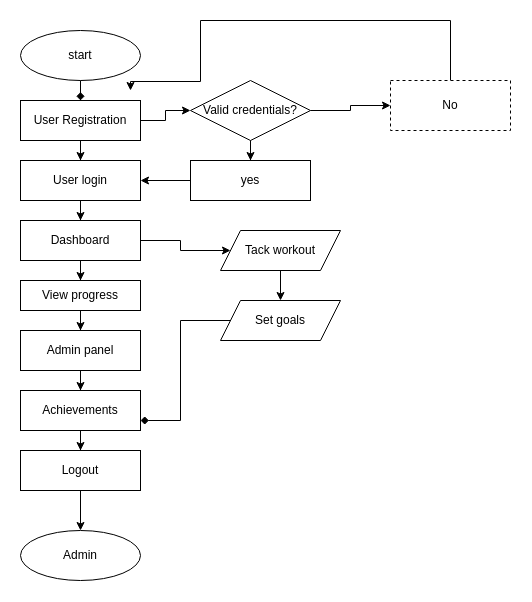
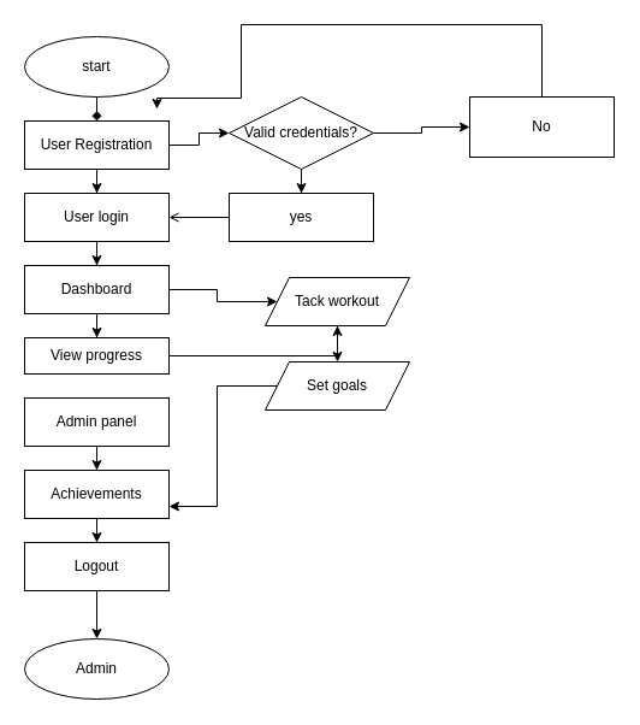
- <mxCell id="28" value="No" style="whiteSpace=wrap;html=1;dashed=1;" vertex="1" parent="1"><mxGeometry x="390" y="80" width="120" height="50" as="geometry" /></mxCell>
+ <mxCell id="28" value="No" style="whiteSpace=wrap;html=1;" vertex="1" parent="1"><mxGeometry x="390" y="80" width="120" height="50" as="geometry" /></mxCell>
- <mxCell id="25" value="" style="edgeStyle=orthogonalEdgeStyle;rounded=0;orthogonalLoop=1;jettySize=auto;html=1;" edge="1" parent="1" source="26" target="9"><mxGeometry relative="1" as="geometry" /></mxCell>
+ <mxCell id="25" value="" style="edgeStyle=orthogonalEdgeStyle;rounded=0;orthogonalLoop=1;jettySize=auto;html=1;endArrow=open;" edge="1" parent="1" source="26" target="9"><mxGeometry relative="1" as="geometry" /></mxCell>
- <mxCell id="13" value="" style="edgeStyle=orthogonalEdgeStyle;rounded=0;orthogonalLoop=1;jettySize=auto;html=1;" edge="1" parent="1" source="14" target="16"><mxGeometry relative="1" as="geometry" /></mxCell>
+ <mxCell id="13" value="" style="edgeStyle=orthogonalEdgeStyle;rounded=0;orthogonalLoop=1;jettySize=auto;html=1;" edge="1" parent="1" source="14" target="30"><mxGeometry relative="1" as="geometry" /></mxCell>
- <mxCell id="31" style="edgeStyle=orthogonalEdgeStyle;rounded=0;orthogonalLoop=1;jettySize=auto;html=1;entryX=1;entryY=0.75;entryDx=0;entryDy=0;endArrow=diamond;" edge="1" parent="1" source="32" target="18"><mxGeometry relative="1" as="geometry"><mxPoint x="200" y="420" as="targetPoint" /></mxGeometry></mxCell>
+ <mxCell id="31" style="edgeStyle=orthogonalEdgeStyle;rounded=0;orthogonalLoop=1;jettySize=auto;html=1;entryX=1;entryY=0.75;entryDx=0;entryDy=0;" edge="1" parent="1" source="32" target="18"><mxGeometry relative="1" as="geometry"><mxPoint x="200" y="420" as="targetPoint" /></mxGeometry></mxCell>
